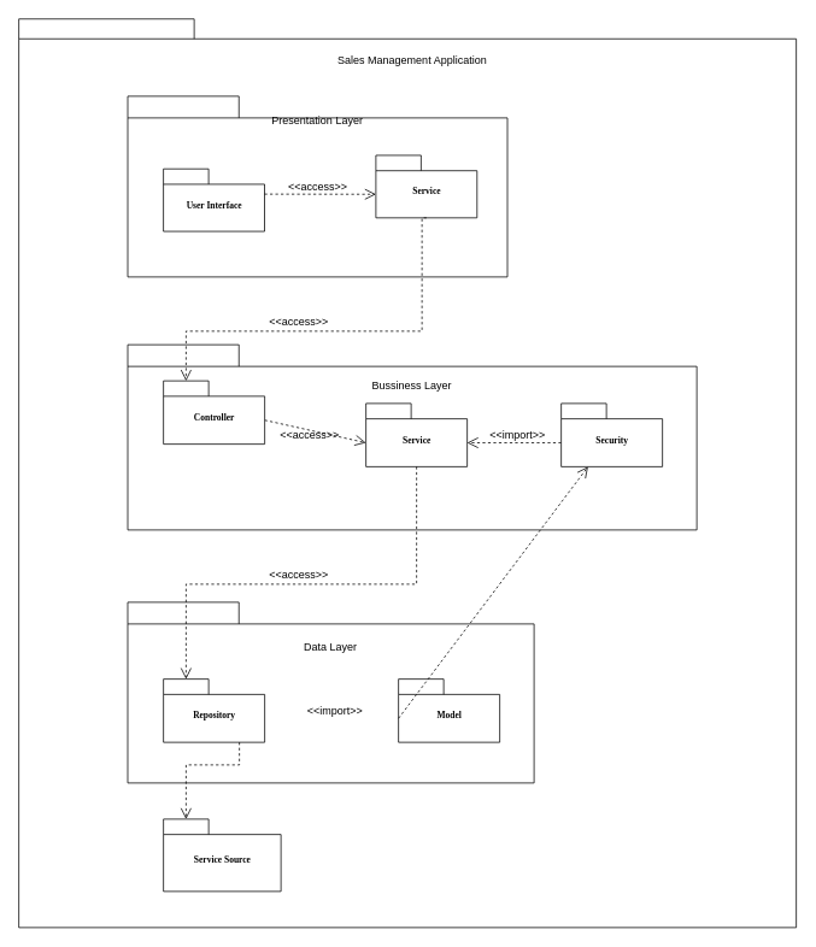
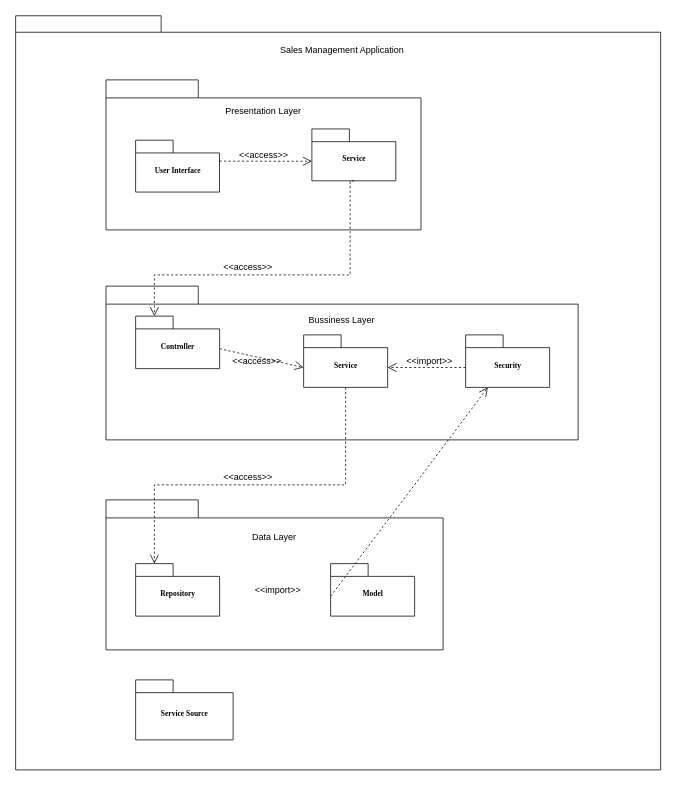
- <mxCell id="9" value="Presentation Layer" style="text;html=1;strokeColor=none;fillColor=none;align=center;verticalAlign=middle;whiteSpace=wrap;rounded=0;" vertex="1" parent="3"><mxGeometry x="155.307" y="18.333" width="109.386" height="16.667" as="geometry" /></mxCell>
+ <mxCell id="9" value="Presentation Layer" style="text;html=1;strokeColor=none;fillColor=none;align=center;verticalAlign=middle;whiteSpace=wrap;rounded=0;" vertex="1" parent="3"><mxGeometry x="155.307" y="33.333" width="109.386" height="16.667" as="geometry" /></mxCell>
- <mxCell id="30" style="rounded=0;html=1;dashed=1;labelBackgroundColor=none;startFill=0;endArrow=open;endFill=0;endSize=10;fontFamily=Verdana;fontSize=10;exitX=0.75;exitY=1;exitDx=0;exitDy=0;exitPerimeter=0;entryX=0;entryY=0;entryDx=25;entryDy=0;entryPerimeter=0;edgeStyle=orthogonalEdgeStyle;" edge="1" parent="1" source="17" target="20"><mxGeometry relative="1" as="geometry"><Array as="points"><mxPoint x="264" y="846" /><mxPoint x="205" y="846" /></Array><mxPoint x="240.25" y="916" as="sourcePoint" /><mxPoint x="236" y="926" as="targetPoint" /></mxGeometry></mxCell>
